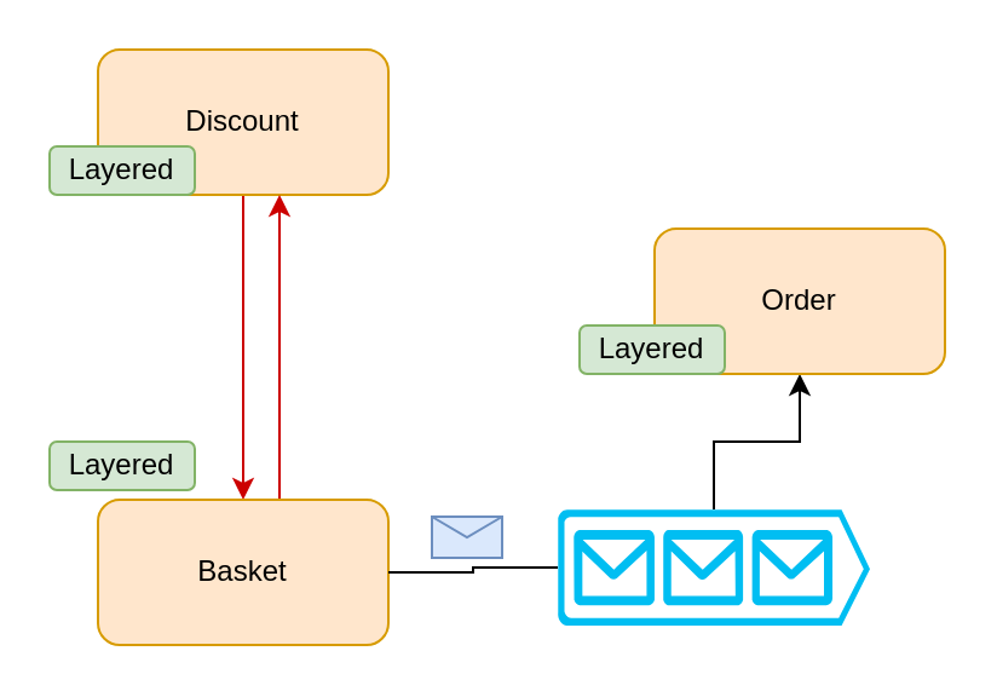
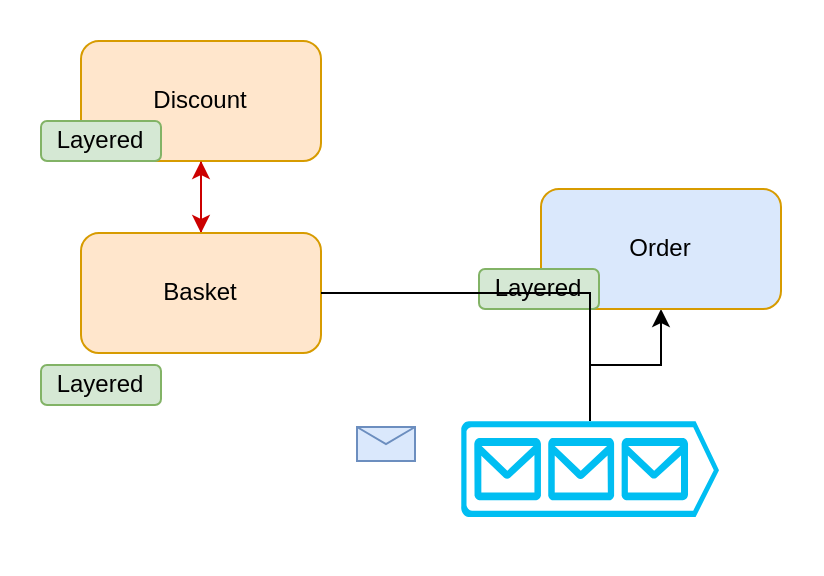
- <mxCell id="10" value="Order" style="rounded=1;whiteSpace=wrap;html=1;fillColor=#ffe6cc;strokeColor=#d79b00;" vertex="1" parent="9"><mxGeometry x="31" width="120" height="60" as="geometry" /></mxCell>
+ <mxCell id="10" value="Order" style="rounded=1;whiteSpace=wrap;html=1;fillColor=#dae8fc;strokeColor=#d79b00;" vertex="1" parent="9"><mxGeometry x="31" width="120" height="60" as="geometry" /></mxCell>
- <mxCell id="7" value="Basket" style="rounded=1;whiteSpace=wrap;html=1;fillColor=#ffe6cc;strokeColor=#d79b00;" vertex="1" parent="1"><mxGeometry x="40" y="206" width="120" height="60" as="geometry" /></mxCell>
+ <mxCell id="7" value="Basket" style="rounded=1;whiteSpace=wrap;html=1;fillColor=#ffe6cc;strokeColor=#d79b00;" vertex="1" parent="1"><mxGeometry x="40" y="116" width="120" height="60" as="geometry" /></mxCell>
